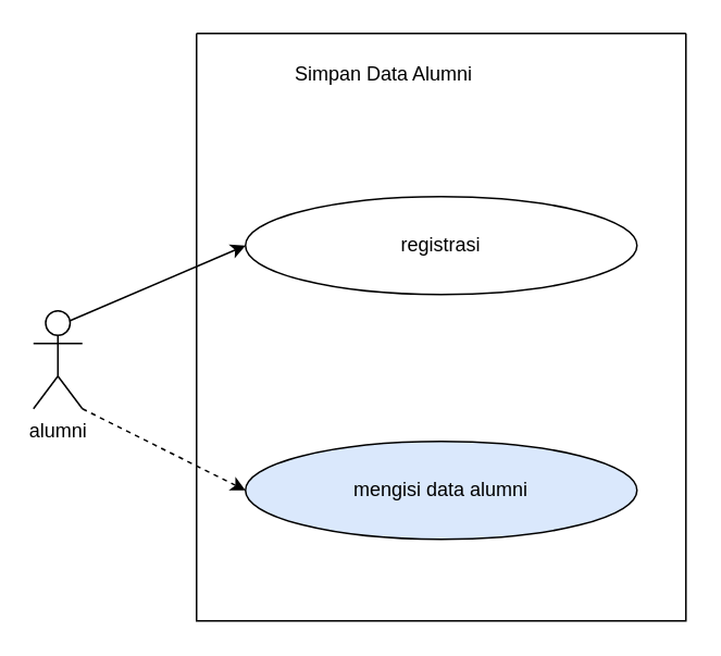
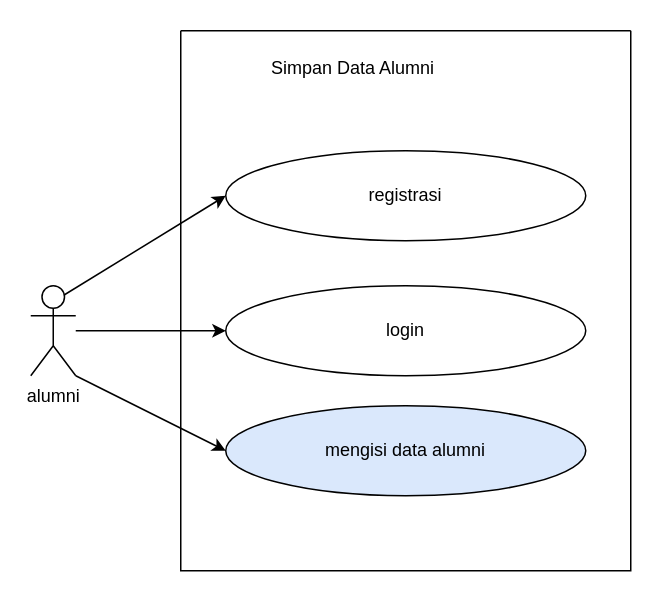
- <mxCell id="3" value="registrasi" style="ellipse;whiteSpace=wrap;html=1;" parent="1" vertex="1"><mxGeometry x="150" y="120" width="240" height="60" as="geometry" /></mxCell>
+ <mxCell id="3" value="registrasi" style="ellipse;whiteSpace=wrap;html=1;" parent="1" vertex="1"><mxGeometry x="150" y="100" width="240" height="60" as="geometry" /></mxCell>
+ <mxCell id="9" value="" style="endArrow=classic;html=1;rounded=0;entryX=0;entryY=0.5;entryDx=0;entryDy=0;" parent="1" source="2" target="4" edge="1"><mxGeometry width="50" height="50" relative="1" as="geometry"><mxPoint x="190" y="210" as="sourcePoint" /><mxPoint x="240" y="160" as="targetPoint" /></mxGeometry></mxCell>
+ <mxCell id="4" value="login" style="ellipse;whiteSpace=wrap;html=1;" parent="1" vertex="1"><mxGeometry x="150" y="190" width="240" height="60" as="geometry" /></mxCell>
- <mxCell id="10" value="" style="endArrow=classic;html=1;rounded=0;exitX=1;exitY=1;exitDx=0;exitDy=0;exitPerimeter=0;entryX=0;entryY=0.5;entryDx=0;entryDy=0;dashed=1;" parent="1" source="2" target="5" edge="1"><mxGeometry width="50" height="50" relative="1" as="geometry"><mxPoint x="190" y="210" as="sourcePoint" /><mxPoint x="240" y="160" as="targetPoint" /></mxGeometry></mxCell>
+ <mxCell id="10" value="" style="endArrow=classic;html=1;rounded=0;exitX=1;exitY=1;exitDx=0;exitDy=0;exitPerimeter=0;entryX=0;entryY=0.5;entryDx=0;entryDy=0;" parent="1" source="2" target="5" edge="1"><mxGeometry width="50" height="50" relative="1" as="geometry"><mxPoint x="190" y="210" as="sourcePoint" /><mxPoint x="240" y="160" as="targetPoint" /></mxGeometry></mxCell>
